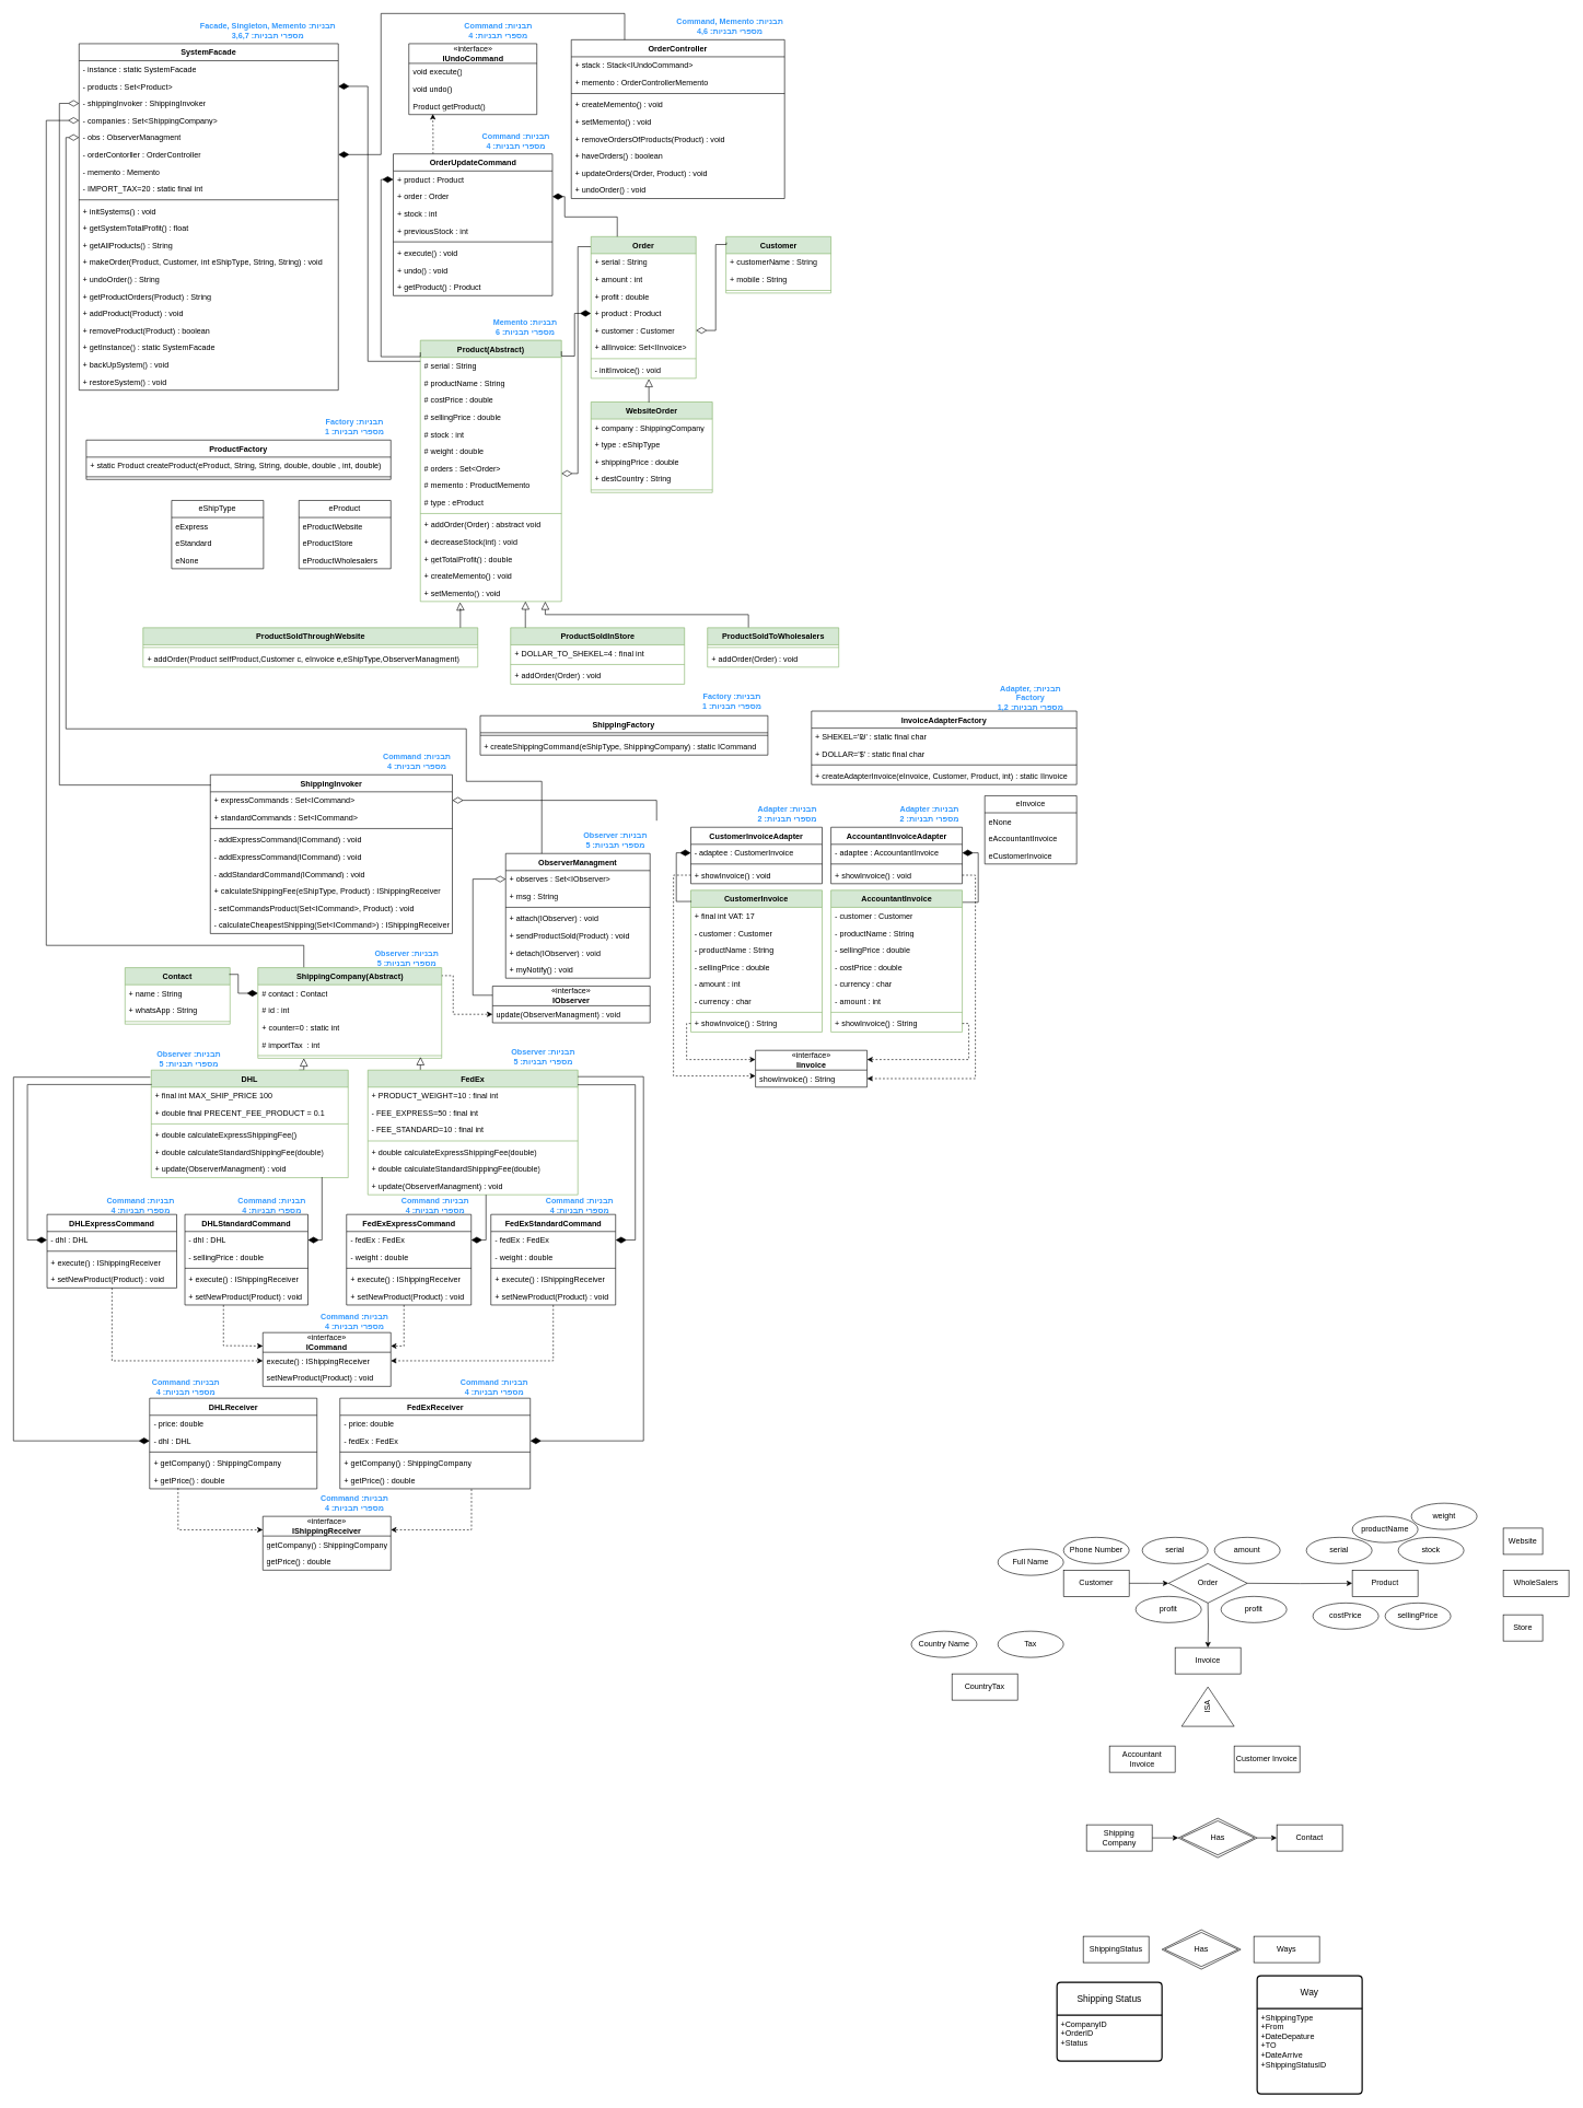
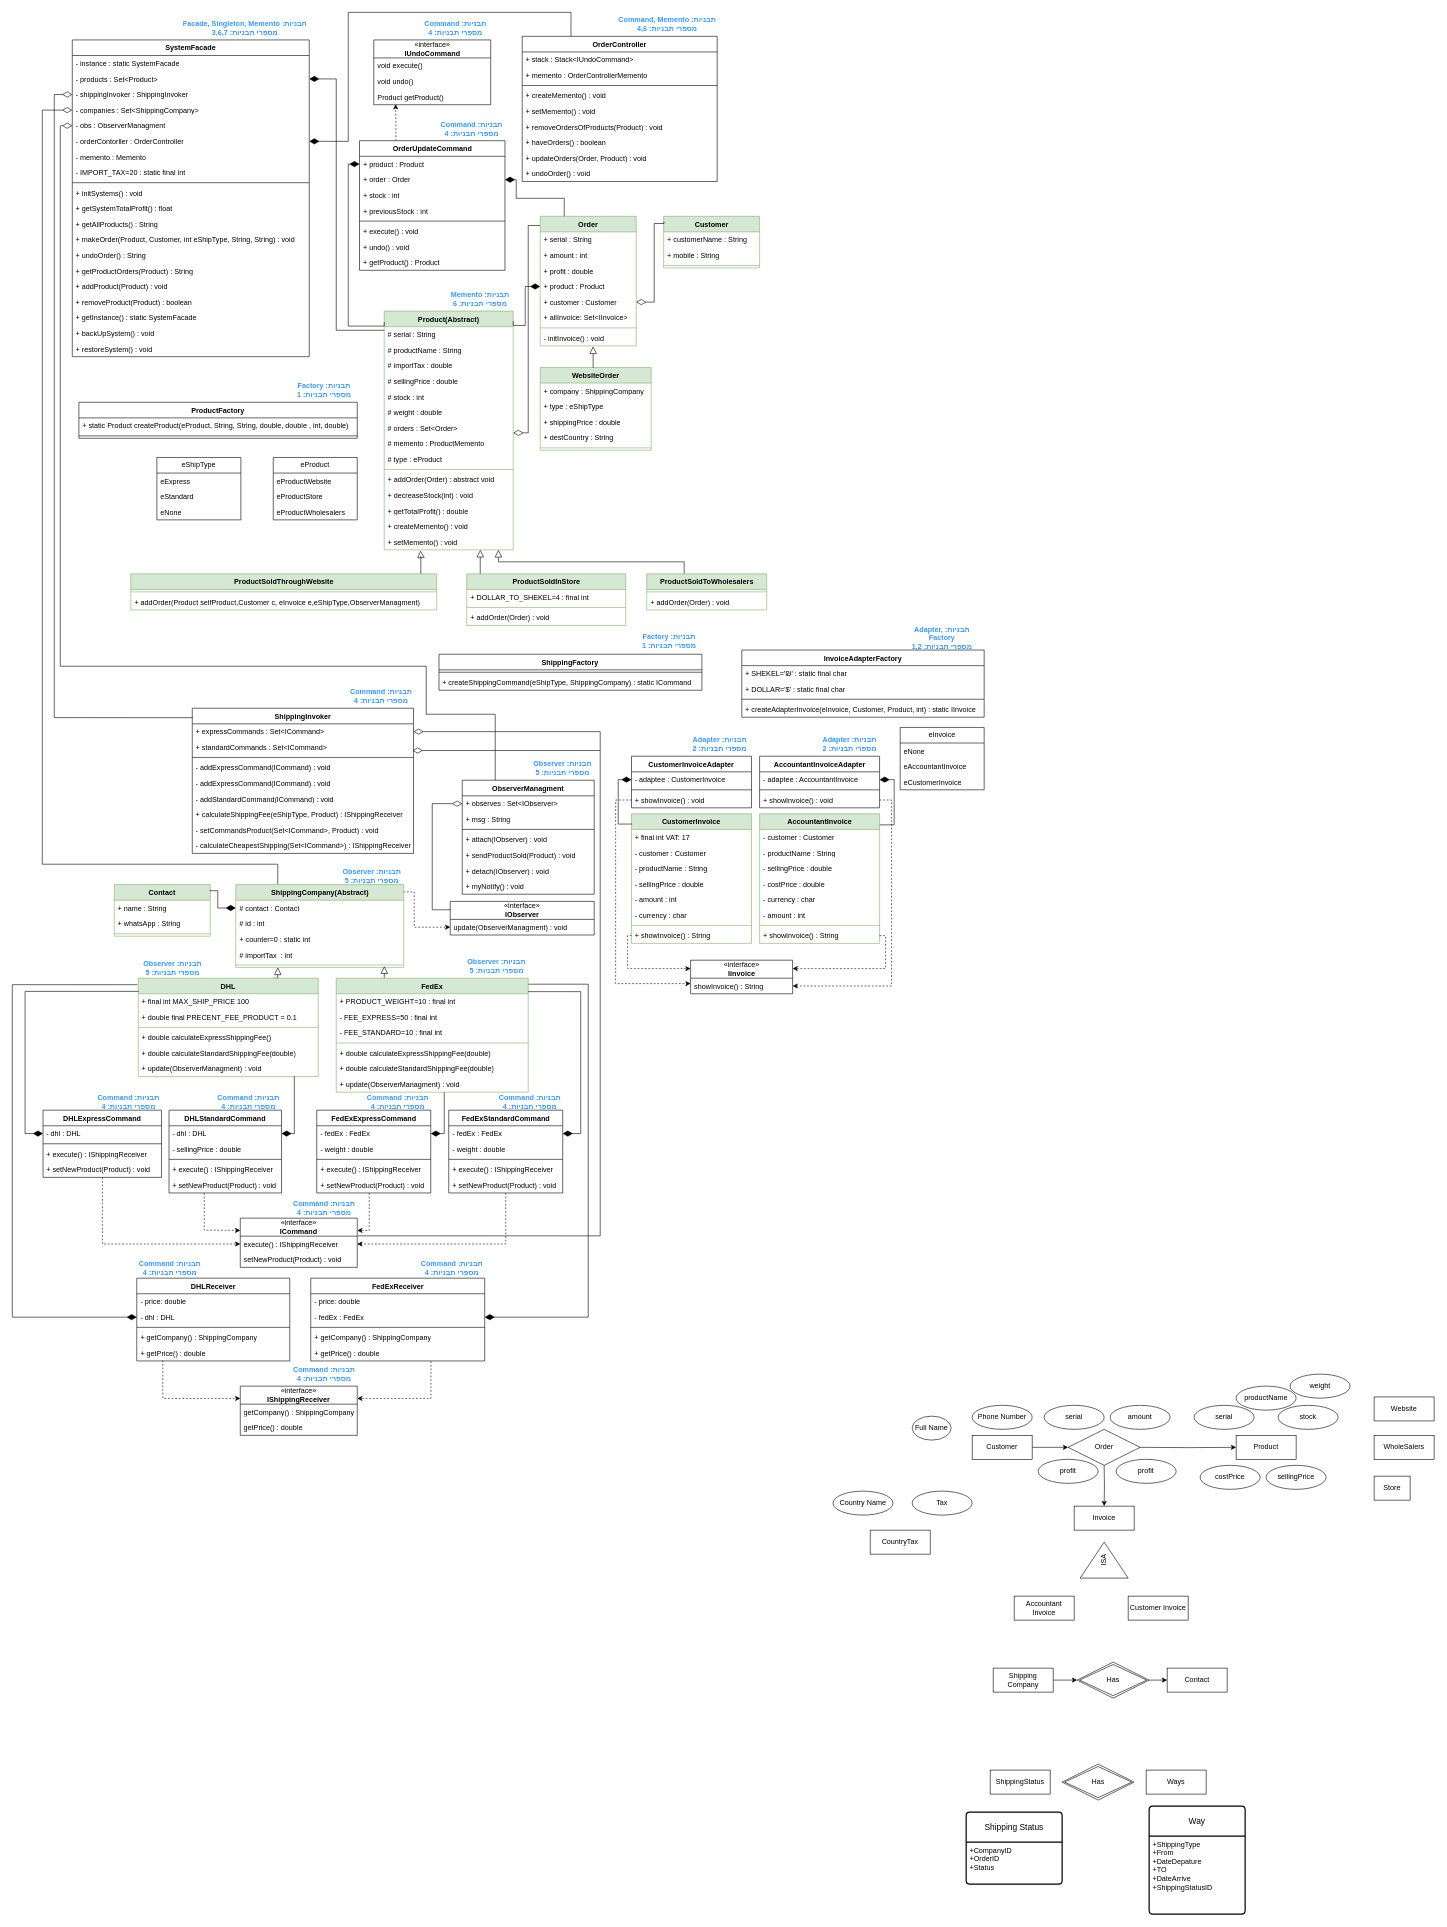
- <mxCell id="5" value="# costPrice : double" style="text;strokeColor=none;fillColor=none;align=left;verticalAlign=top;spacingLeft=4;spacingRight=4;overflow=hidden;rotatable=0;points=[[0,0.5],[1,0.5]];portConstraint=eastwest;whiteSpace=wrap;html=1;" parent="2" vertex="1"><mxGeometry y="78" width="215" height="26" as="geometry" /></mxCell>
+ <mxCell id="5" value="# importTax : double" style="text;strokeColor=none;fillColor=none;align=left;verticalAlign=top;spacingLeft=4;spacingRight=4;overflow=hidden;rotatable=0;points=[[0,0.5],[1,0.5]];portConstraint=eastwest;whiteSpace=wrap;html=1;" parent="2" vertex="1"><mxGeometry y="78" width="215" height="26" as="geometry" /></mxCell>
+ <mxCell id="235" style="edgeStyle=orthogonalEdgeStyle;rounded=0;orthogonalLoop=1;jettySize=auto;html=1;entryX=1.004;entryY=-0.021;entryDx=0;entryDy=0;endArrow=none;endFill=0;startArrow=diamondThin;startFill=0;startSize=14;exitX=0.996;exitY=0.712;exitDx=0;exitDy=0;exitPerimeter=0;entryPerimeter=0;" parent="1" source="227" target="217" edge="1"><mxGeometry relative="1" as="geometry"><Array as="points"><mxPoint x="1000" y="1251" /><mxPoint x="1000" y="2059" /></Array><mxPoint x="692.5" y="1280" as="sourcePoint" /><mxPoint x="580" y="2012" as="targetPoint" /></mxGeometry></mxCell>
- <mxCell id="297" value="Website" style="whiteSpace=wrap;html=1;align=center;" vertex="1" parent="1"><mxGeometry x="2290" y="2328" width="60" height="40" as="geometry" /></mxCell>
+ <mxCell id="297" value="Website" style="whiteSpace=wrap;html=1;align=center;" vertex="1" parent="1"><mxGeometry x="2290" y="2328" width="100" height="40" as="geometry" /></mxCell>
- <mxCell id="314" value="Full Name" style="ellipse;whiteSpace=wrap;html=1;align=center;" vertex="1" parent="1"><mxGeometry x="1520" y="2360" width="100" height="40" as="geometry" /></mxCell>
+ <mxCell id="314" value="Full Name" style="ellipse;whiteSpace=wrap;html=1;align=center;" vertex="1" parent="1"><mxGeometry x="1520" y="2360" width="65" height="40" as="geometry" /></mxCell>
